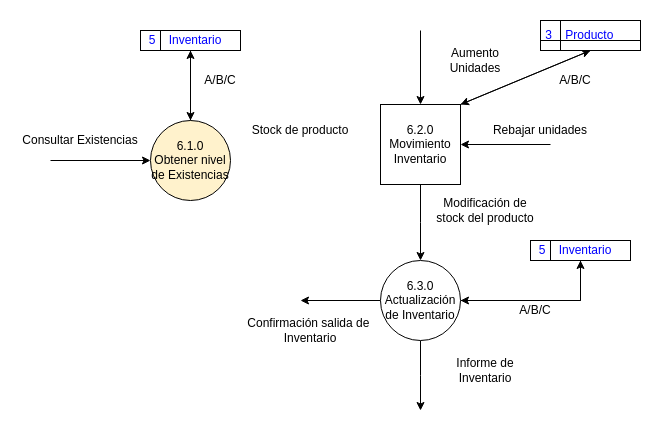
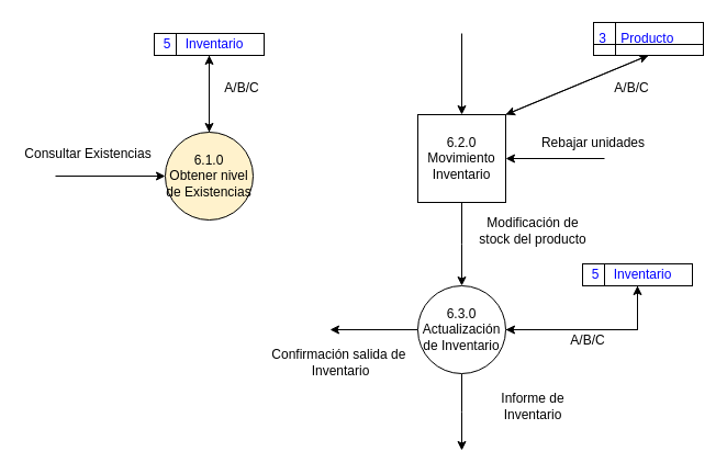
- <mxCell id="13" value="Aumento Unidades" style="text;html=1;strokeColor=none;fillColor=none;align=center;verticalAlign=middle;whiteSpace=wrap;rounded=0;" vertex="1" parent="1"><mxGeometry x="430" y="50" width="90" height="20" as="geometry" /></mxCell>
- <mxCell id="14" value="Stock de producto" style="text;html=1;strokeColor=none;fillColor=none;align=center;verticalAlign=middle;whiteSpace=wrap;rounded=0;" vertex="1" parent="1"><mxGeometry x="250" y="120" width="100" height="20" as="geometry" /></mxCell>
